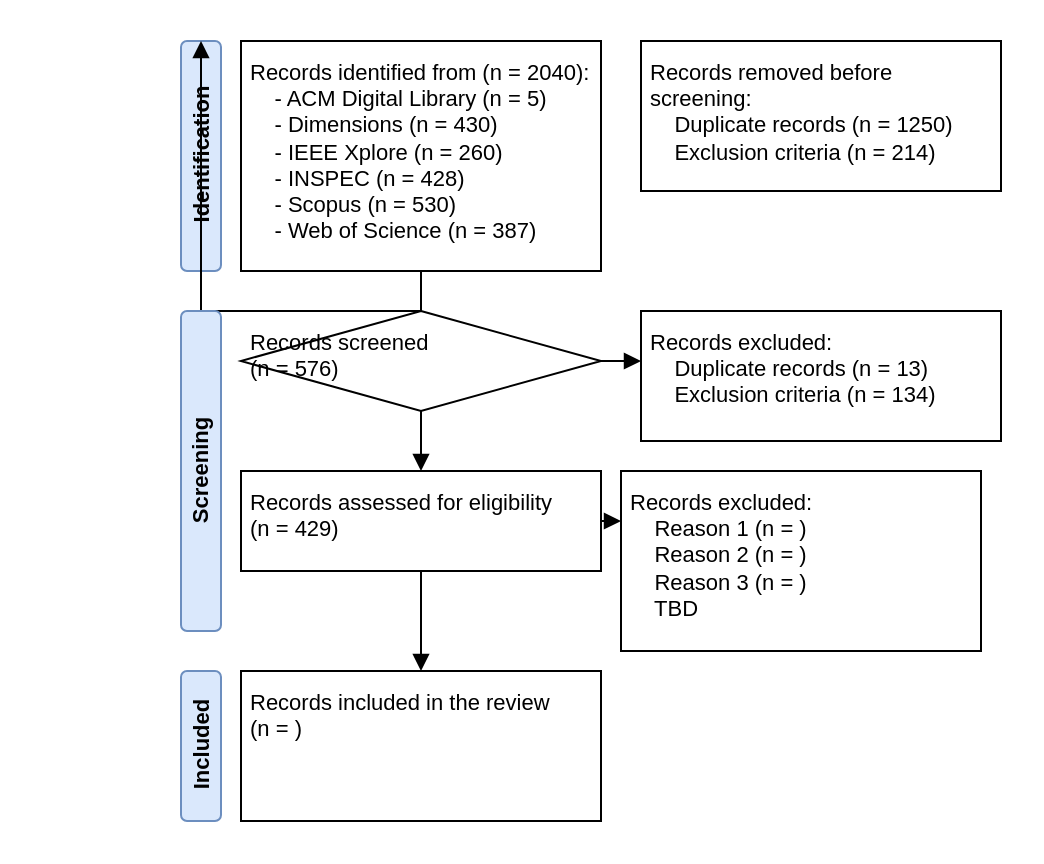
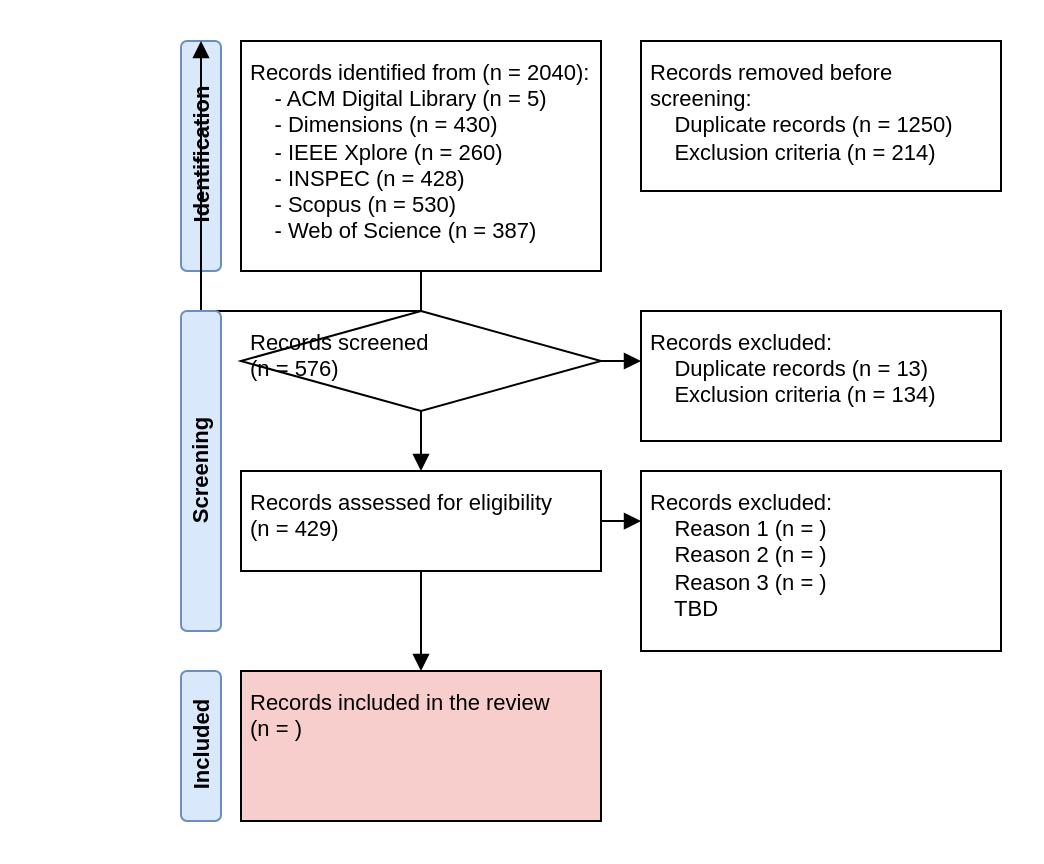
- <mxCell id="13" value="Records excluded:&lt;br&gt;&amp;nbsp; &amp;nbsp; Reason 1 (n = )&lt;br&gt;&amp;nbsp; &amp;nbsp; Reason 2 (n = )&lt;br&gt;&amp;nbsp; &amp;nbsp; Reason 3 (n = )&lt;br&gt;&amp;nbsp; &amp;nbsp; TBD" style="rounded=0;whiteSpace=wrap;html=1;align=left;spacing=5;fontSize=11;verticalAlign=top;" parent="1" vertex="1"><mxGeometry x="310" y="235" width="180" height="90" as="geometry" /></mxCell>
+ <mxCell id="13" value="Records excluded:&lt;br&gt;&amp;nbsp; &amp;nbsp; Reason 1 (n = )&lt;br&gt;&amp;nbsp; &amp;nbsp; Reason 2 (n = )&lt;br&gt;&amp;nbsp; &amp;nbsp; Reason 3 (n = )&lt;br&gt;&amp;nbsp; &amp;nbsp; TBD" style="rounded=0;whiteSpace=wrap;html=1;align=left;spacing=5;fontSize=11;verticalAlign=top;" parent="1" vertex="1"><mxGeometry x="320" y="235" width="180" height="90" as="geometry" /></mxCell>
- <mxCell id="15" value="Records included in the review&lt;br&gt;(n = )" style="rounded=0;whiteSpace=wrap;html=1;align=left;spacing=5;fontSize=11;verticalAlign=top;" parent="1" vertex="1"><mxGeometry x="120" y="335" width="180" height="75" as="geometry" /></mxCell>
+ <mxCell id="15" value="Records included in the review&lt;br&gt;(n = )" style="rounded=0;whiteSpace=wrap;html=1;align=left;spacing=5;fontSize=11;verticalAlign=top;fillColor=#f8cecc;" parent="1" vertex="1"><mxGeometry x="120" y="335" width="180" height="75" as="geometry" /></mxCell>
